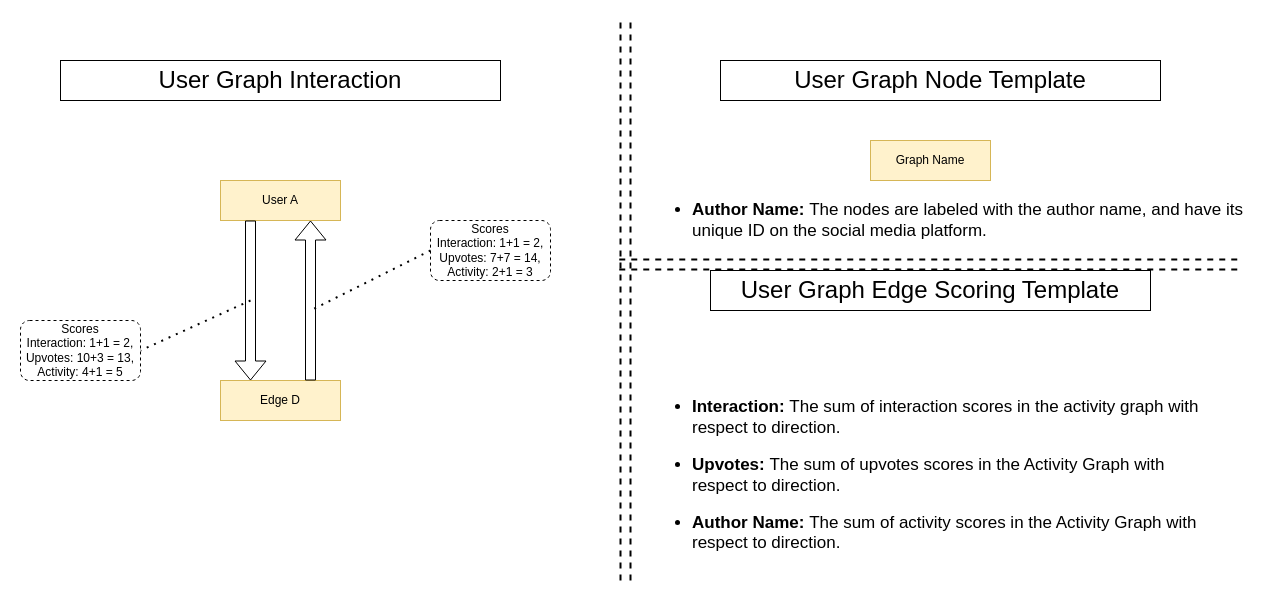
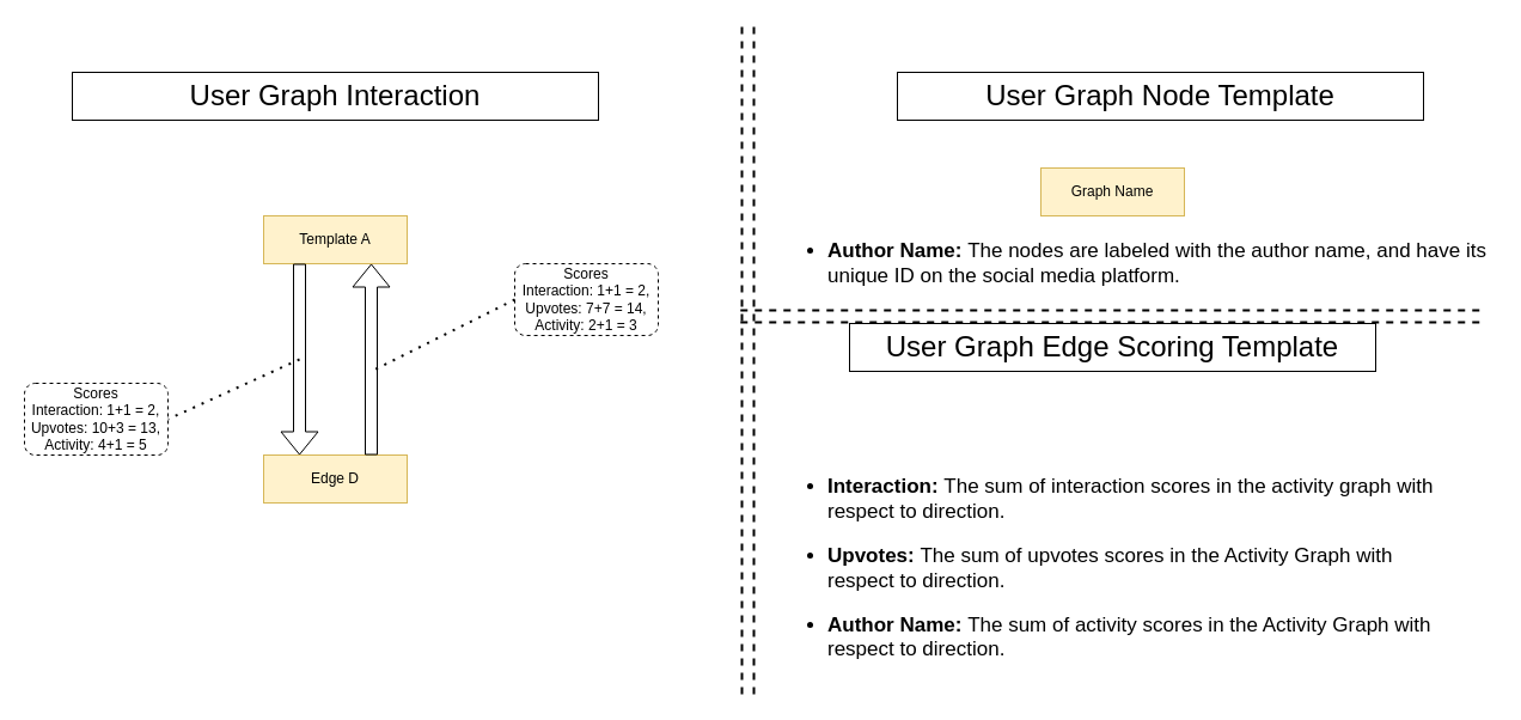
- <mxCell id="7" value="&lt;font style=&quot;font-size: 24px&quot;&gt;User Graph Node Template&lt;/font&gt;" style="text;html=1;fillColor=none;align=center;verticalAlign=middle;whiteSpace=wrap;rounded=0;strokeColor=#000000;" parent="1" vertex="1"><mxGeometry x="720" width="440" height="40" as="geometry" y="60" /></mxCell>
+ <mxCell id="7" value="&lt;font style=&quot;font-size: 24px&quot;&gt;User Graph Node Template&lt;/font&gt;" style="text;html=1;fillColor=none;align=center;verticalAlign=middle;whiteSpace=wrap;rounded=0;strokeColor=#000000;" parent="1" vertex="1"><mxGeometry x="750" y="60" width="440" height="40" as="geometry" /></mxCell>
- <mxCell id="3" value="User A" style="rounded=0;whiteSpace=wrap;html=1;fillColor=#fff2cc;strokeColor=#d6b656;" parent="1" vertex="1"><mxGeometry x="220" y="180" width="120" height="40" as="geometry" /></mxCell>
+ <mxCell id="3" value="Template A" style="rounded=0;whiteSpace=wrap;html=1;fillColor=#fff2cc;strokeColor=#d6b656;" parent="1" vertex="1"><mxGeometry x="220" y="180" width="120" height="40" as="geometry" /></mxCell>
